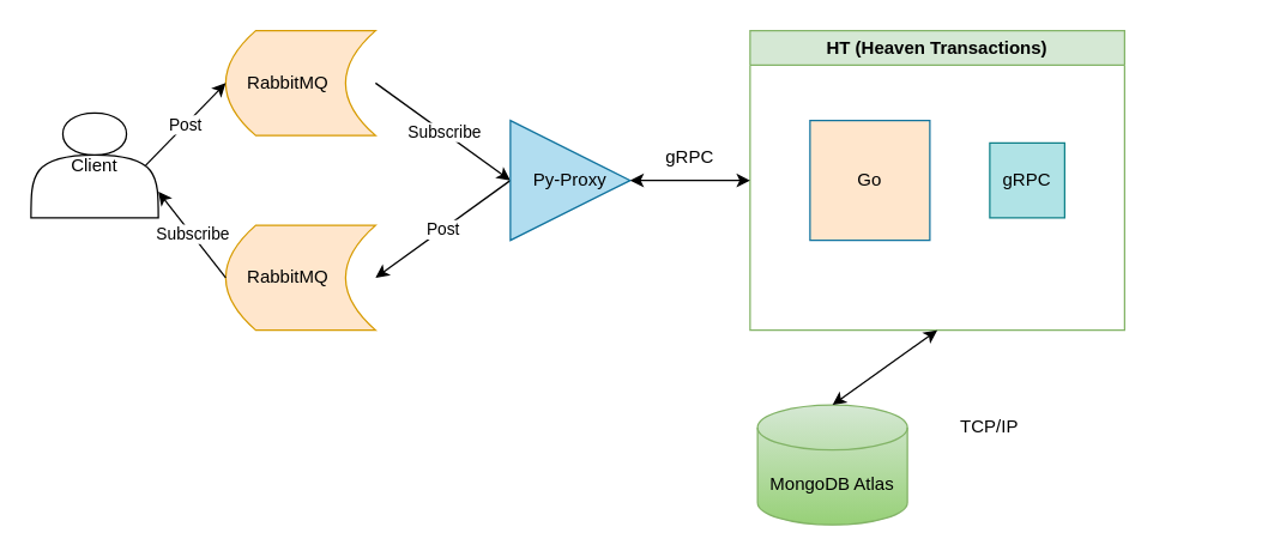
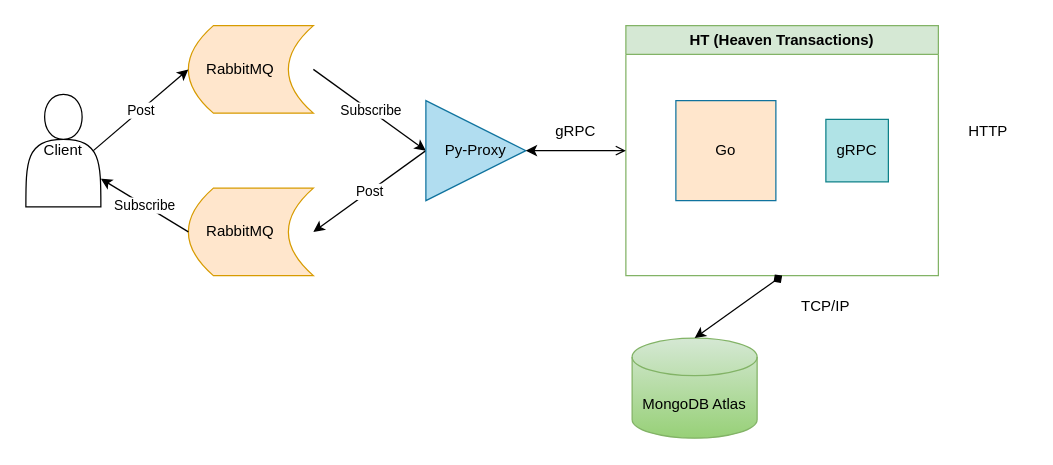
+ <mxCell id="9" value="HTTP" style="text;html=1;align=center;verticalAlign=middle;whiteSpace=wrap;rounded=0;" vertex="1" parent="1"><mxGeometry x="760" y="90" width="60" height="30" as="geometry" /></mxCell>
- <mxCell id="8" value="Client" style="shape=actor;whiteSpace=wrap;html=1;" vertex="1" parent="1"><mxGeometry x="20" y="75" width="85" height="70" as="geometry" /></mxCell>
+ <mxCell id="8" value="Client" style="shape=actor;whiteSpace=wrap;html=1;" vertex="1" parent="1"><mxGeometry x="20" y="75" width="60" height="90" as="geometry" /></mxCell>
- <mxCell id="21" value="" style="endArrow=classic;startArrow=classic;html=1;rounded=0;entryX=0;entryY=0.5;entryDx=0;entryDy=0;" edge="1" parent="1" source="20" target="5"><mxGeometry width="50" height="50" relative="1" as="geometry"><mxPoint x="420" y="190" as="sourcePoint" /><mxPoint x="470" y="140" as="targetPoint" /></mxGeometry></mxCell>
+ <mxCell id="21" value="" style="endArrow=open;startArrow=classic;html=1;rounded=0;entryX=0;entryY=0.5;entryDx=0;entryDy=0;" edge="1" parent="1" source="20" target="5"><mxGeometry width="50" height="50" relative="1" as="geometry"><mxPoint x="420" y="190" as="sourcePoint" /><mxPoint x="470" y="140" as="targetPoint" /></mxGeometry></mxCell>
- <mxCell id="11" value="" style="endArrow=classic;startArrow=classic;html=1;rounded=0;exitX=0.5;exitY=0;exitDx=0;exitDy=0;exitPerimeter=0;entryX=0.5;entryY=1;entryDx=0;entryDy=0;" edge="1" parent="1" source="10" target="5"><mxGeometry width="50" height="50" relative="1" as="geometry"><mxPoint x="515" y="225" as="sourcePoint" /><mxPoint x="565" y="175" as="targetPoint" /></mxGeometry></mxCell>
+ <mxCell id="11" value="" style="endArrow=diamond;startArrow=classic;html=1;rounded=0;exitX=0.5;exitY=0;exitDx=0;exitDy=0;exitPerimeter=0;entryX=0.5;entryY=1;entryDx=0;entryDy=0;" edge="1" parent="1" source="10" target="5"><mxGeometry width="50" height="50" relative="1" as="geometry"><mxPoint x="515" y="225" as="sourcePoint" /><mxPoint x="565" y="175" as="targetPoint" /></mxGeometry></mxCell>
- <mxCell id="12" value="TCP/IP" style="text;html=1;align=center;verticalAlign=middle;whiteSpace=wrap;rounded=0;" vertex="1" parent="1"><mxGeometry x="630" y="270" width="60" height="30" as="geometry" /></mxCell>
+ <mxCell id="12" value="TCP/IP" style="text;html=1;align=center;verticalAlign=middle;whiteSpace=wrap;rounded=0;" vertex="1" parent="1"><mxGeometry x="630" y="230" width="60" height="30" as="geometry" /></mxCell>
